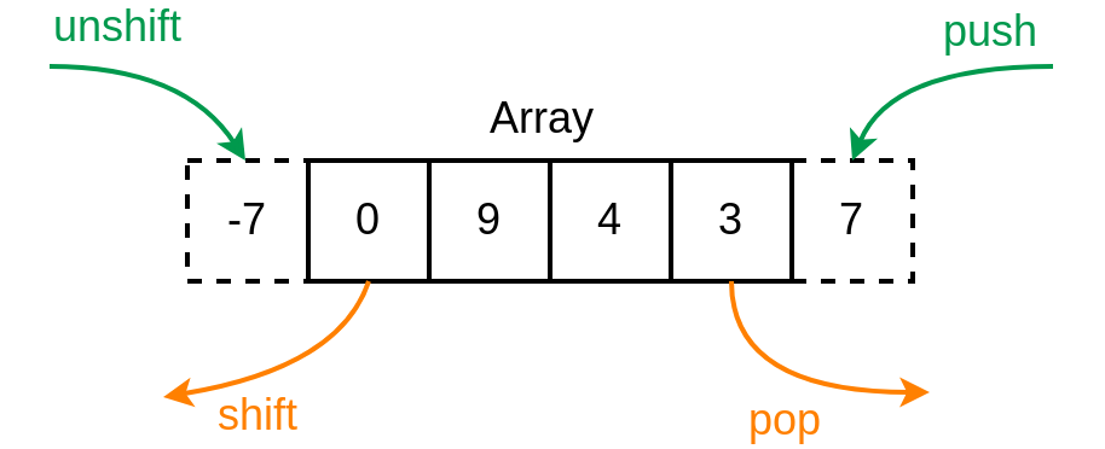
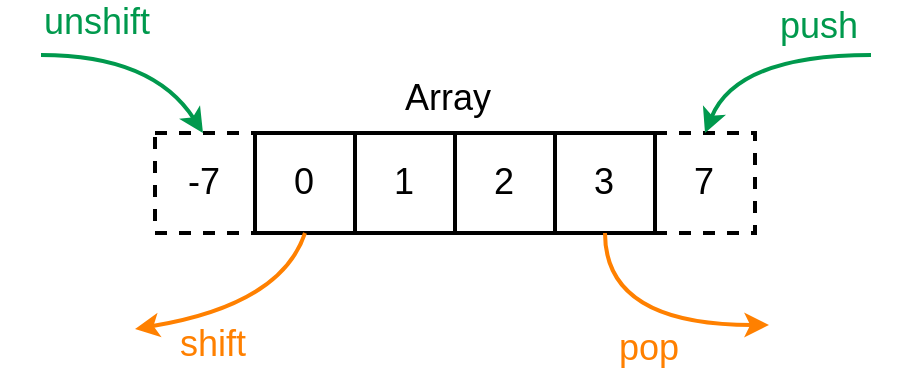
- <mxCell id="2" value="9" style="rounded=0;whiteSpace=wrap;html=1;strokeWidth=2;fontSize=18;" vertex="1" parent="1"><mxGeometry x="177" y="59" width="50" height="50" as="geometry" /></mxCell>
+ <mxCell id="2" value="1" style="rounded=0;whiteSpace=wrap;html=1;strokeWidth=2;fontSize=18;" vertex="1" parent="1"><mxGeometry x="177" y="59" width="50" height="50" as="geometry" /></mxCell>
- <mxCell id="3" value="4" style="rounded=0;whiteSpace=wrap;html=1;strokeWidth=2;fontSize=18;" vertex="1" parent="1"><mxGeometry x="227" y="59" width="50" height="50" as="geometry" /></mxCell>
+ <mxCell id="3" value="2" style="rounded=0;whiteSpace=wrap;html=1;strokeWidth=2;fontSize=18;" vertex="1" parent="1"><mxGeometry x="227" y="59" width="50" height="50" as="geometry" /></mxCell>
